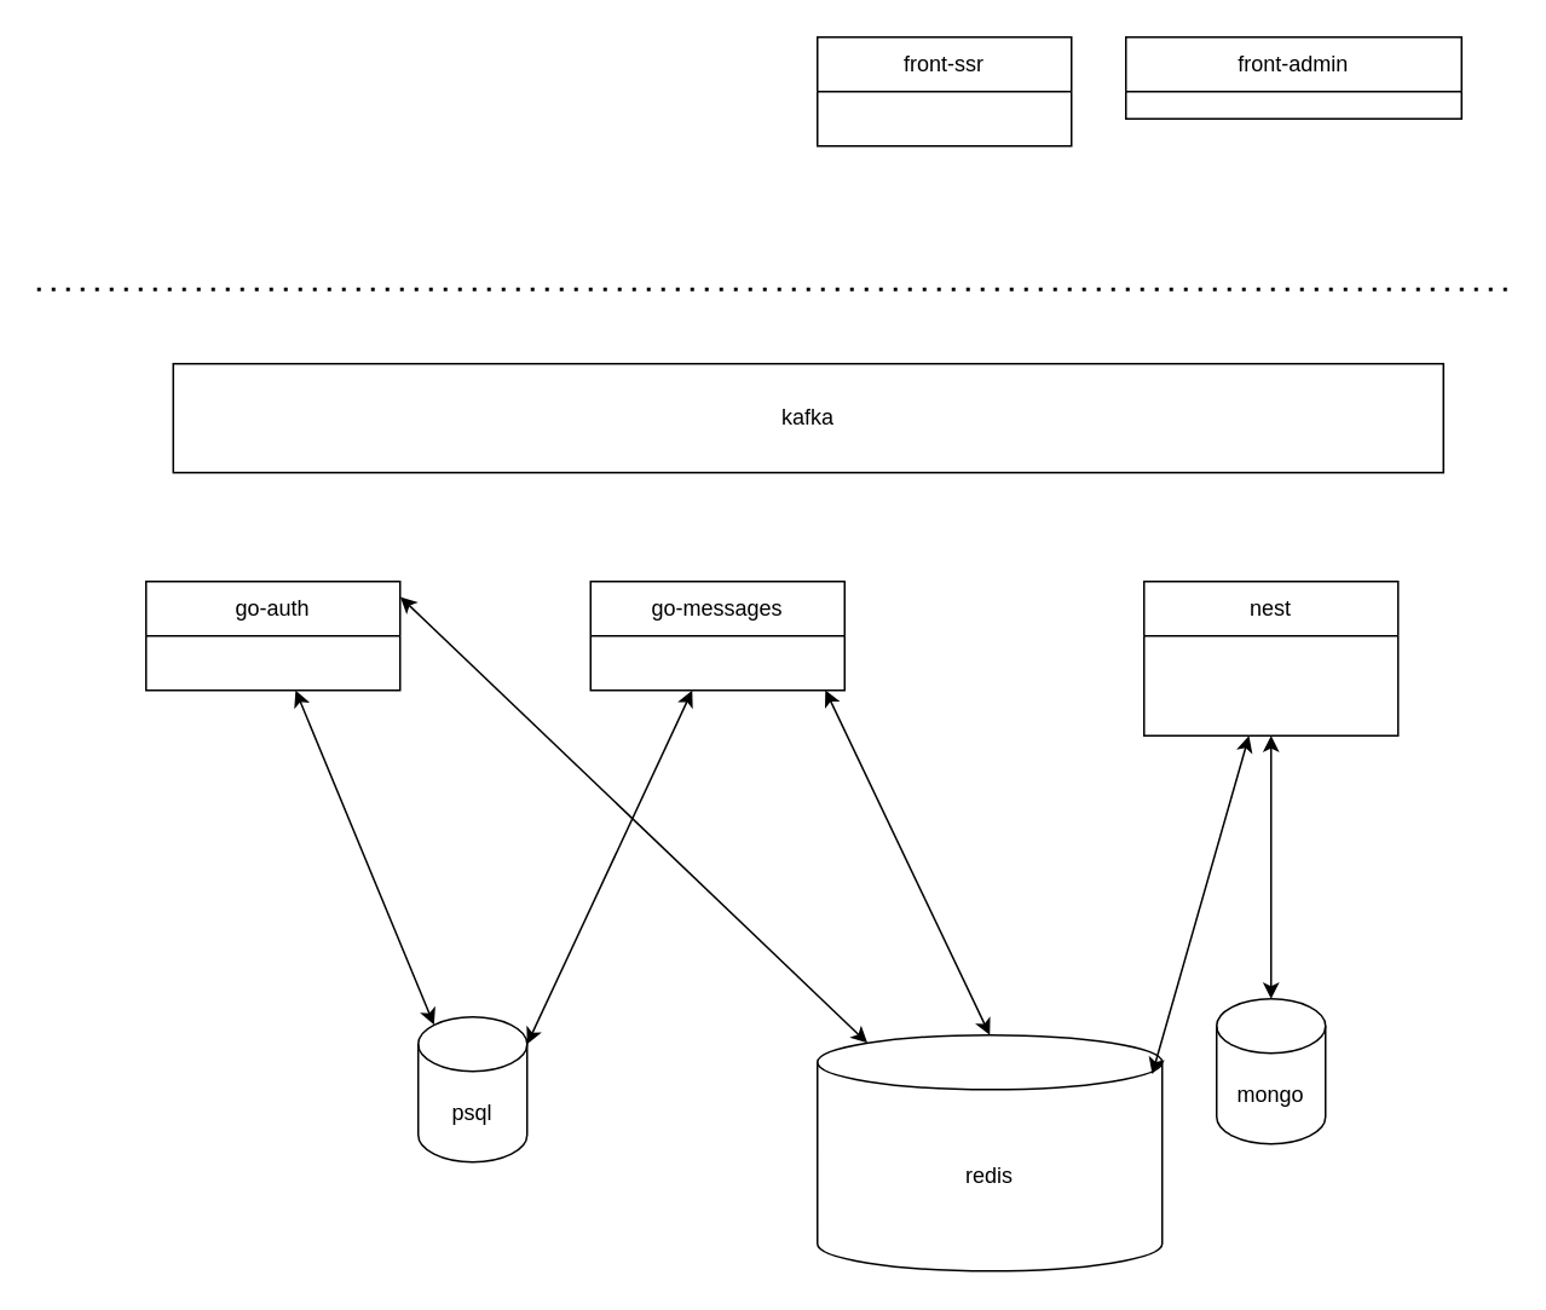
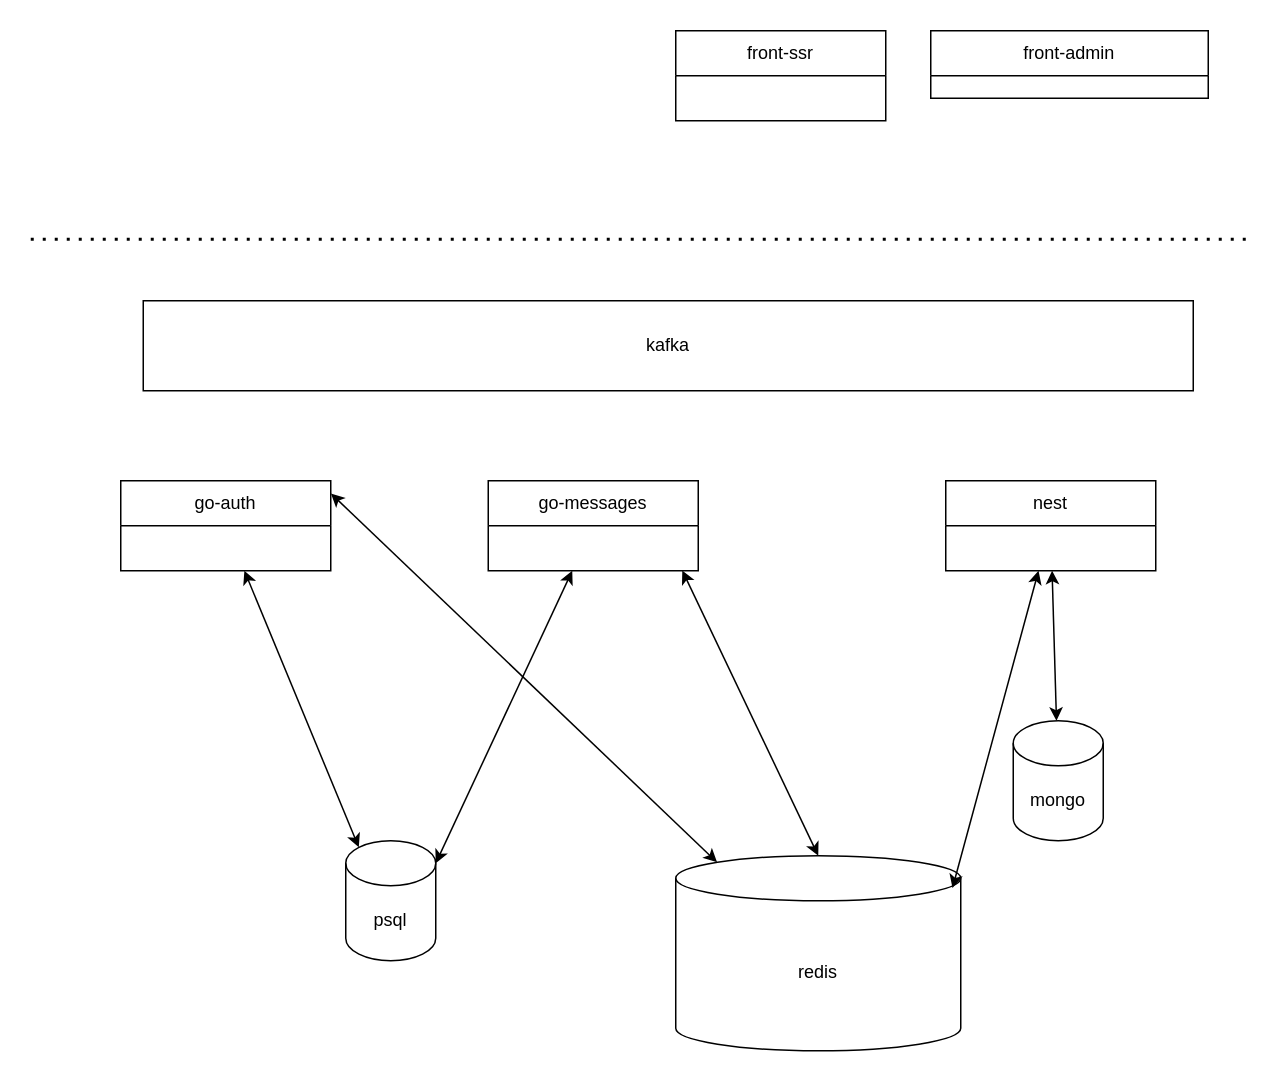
- <mxCell id="4" value="nest" style="swimlane;fontStyle=0;childLayout=stackLayout;horizontal=1;startSize=30;horizontalStack=0;resizeParent=1;resizeParentMax=0;resizeLast=0;collapsible=1;marginBottom=0;whiteSpace=wrap;html=1;" vertex="1" parent="1"><mxGeometry x="630" y="320" width="140" height="85" as="geometry" /></mxCell>
+ <mxCell id="4" value="nest" style="swimlane;fontStyle=0;childLayout=stackLayout;horizontal=1;startSize=30;horizontalStack=0;resizeParent=1;resizeParentMax=0;resizeLast=0;collapsible=1;marginBottom=0;whiteSpace=wrap;html=1;" vertex="1" parent="1"><mxGeometry x="630" y="320" width="140" height="60" as="geometry" /></mxCell>
- <mxCell id="6" value="mongo" style="shape=cylinder3;whiteSpace=wrap;html=1;boundedLbl=1;backgroundOutline=1;size=15;" vertex="1" parent="1"><mxGeometry x="670" y="550" width="60" height="80" as="geometry" /></mxCell>
+ <mxCell id="6" value="mongo" style="shape=cylinder3;whiteSpace=wrap;html=1;boundedLbl=1;backgroundOutline=1;size=15;" vertex="1" parent="1"><mxGeometry x="675" y="480" width="60" height="80" as="geometry" /></mxCell>
